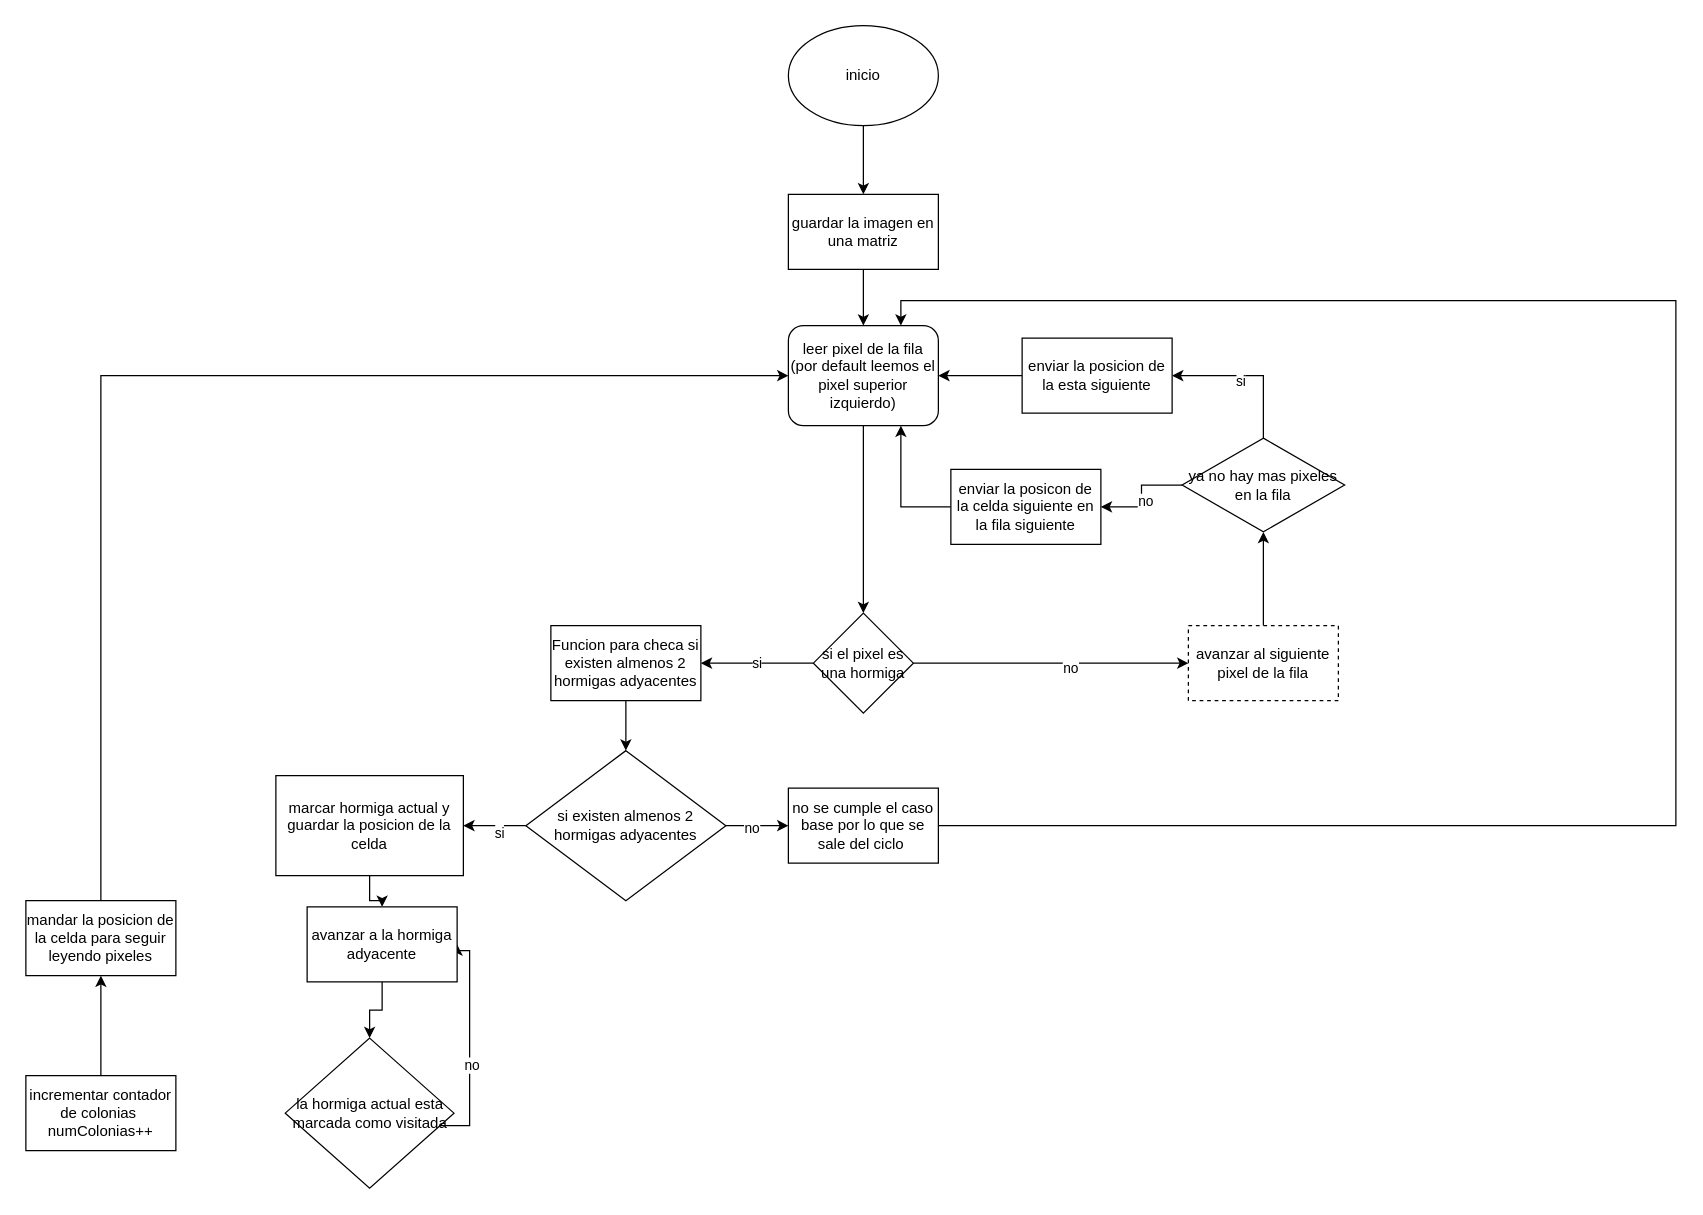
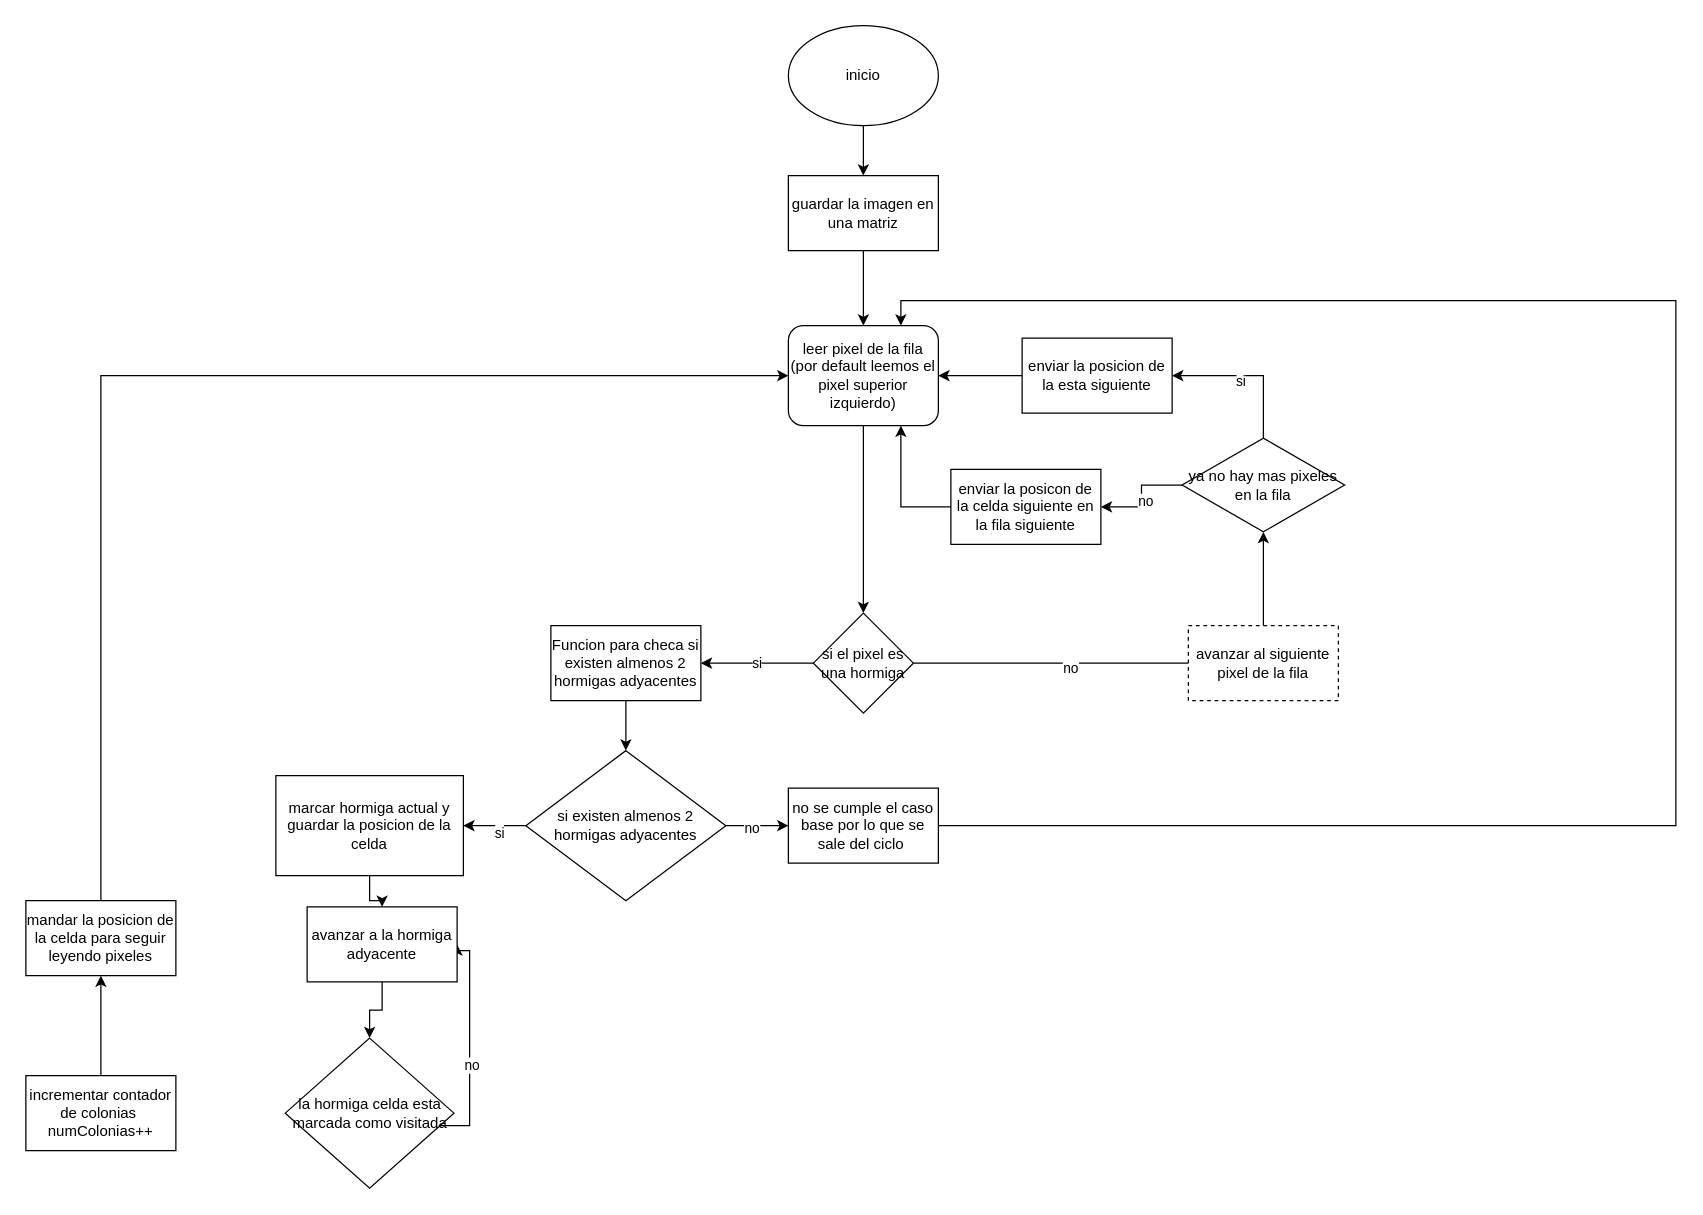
- <mxCell id="5" value="guardar la imagen en una matriz" style="whiteSpace=wrap;html=1;" vertex="1" parent="1"><mxGeometry x="630" y="155" width="120" height="60" as="geometry" /></mxCell>
+ <mxCell id="5" value="guardar la imagen en una matriz" style="whiteSpace=wrap;html=1;" vertex="1" parent="1"><mxGeometry x="630" y="140" width="120" height="60" as="geometry" /></mxCell>
- <mxCell id="8" value="" style="edgeStyle=orthogonalEdgeStyle;rounded=0;orthogonalLoop=1;jettySize=auto;html=1;" edge="1" parent="1" source="10" target="14"><mxGeometry relative="1" as="geometry" /></mxCell>
+ <mxCell id="8" value="" style="edgeStyle=orthogonalEdgeStyle;rounded=0;orthogonalLoop=1;jettySize=auto;html=1;endArrow=none;" edge="1" parent="1" source="10" target="14"><mxGeometry relative="1" as="geometry" /></mxCell>
- <mxCell id="26" value="la hormiga actual esta marcada como visitada" style="rhombus;whiteSpace=wrap;html=1;" vertex="1" parent="1"><mxGeometry x="227.5" y="830" width="135" height="120" as="geometry" /></mxCell>
+ <mxCell id="26" value="la hormiga celda esta marcada como visitada" style="rhombus;whiteSpace=wrap;html=1;" vertex="1" parent="1"><mxGeometry x="227.5" y="830" width="135" height="120" as="geometry" /></mxCell>
